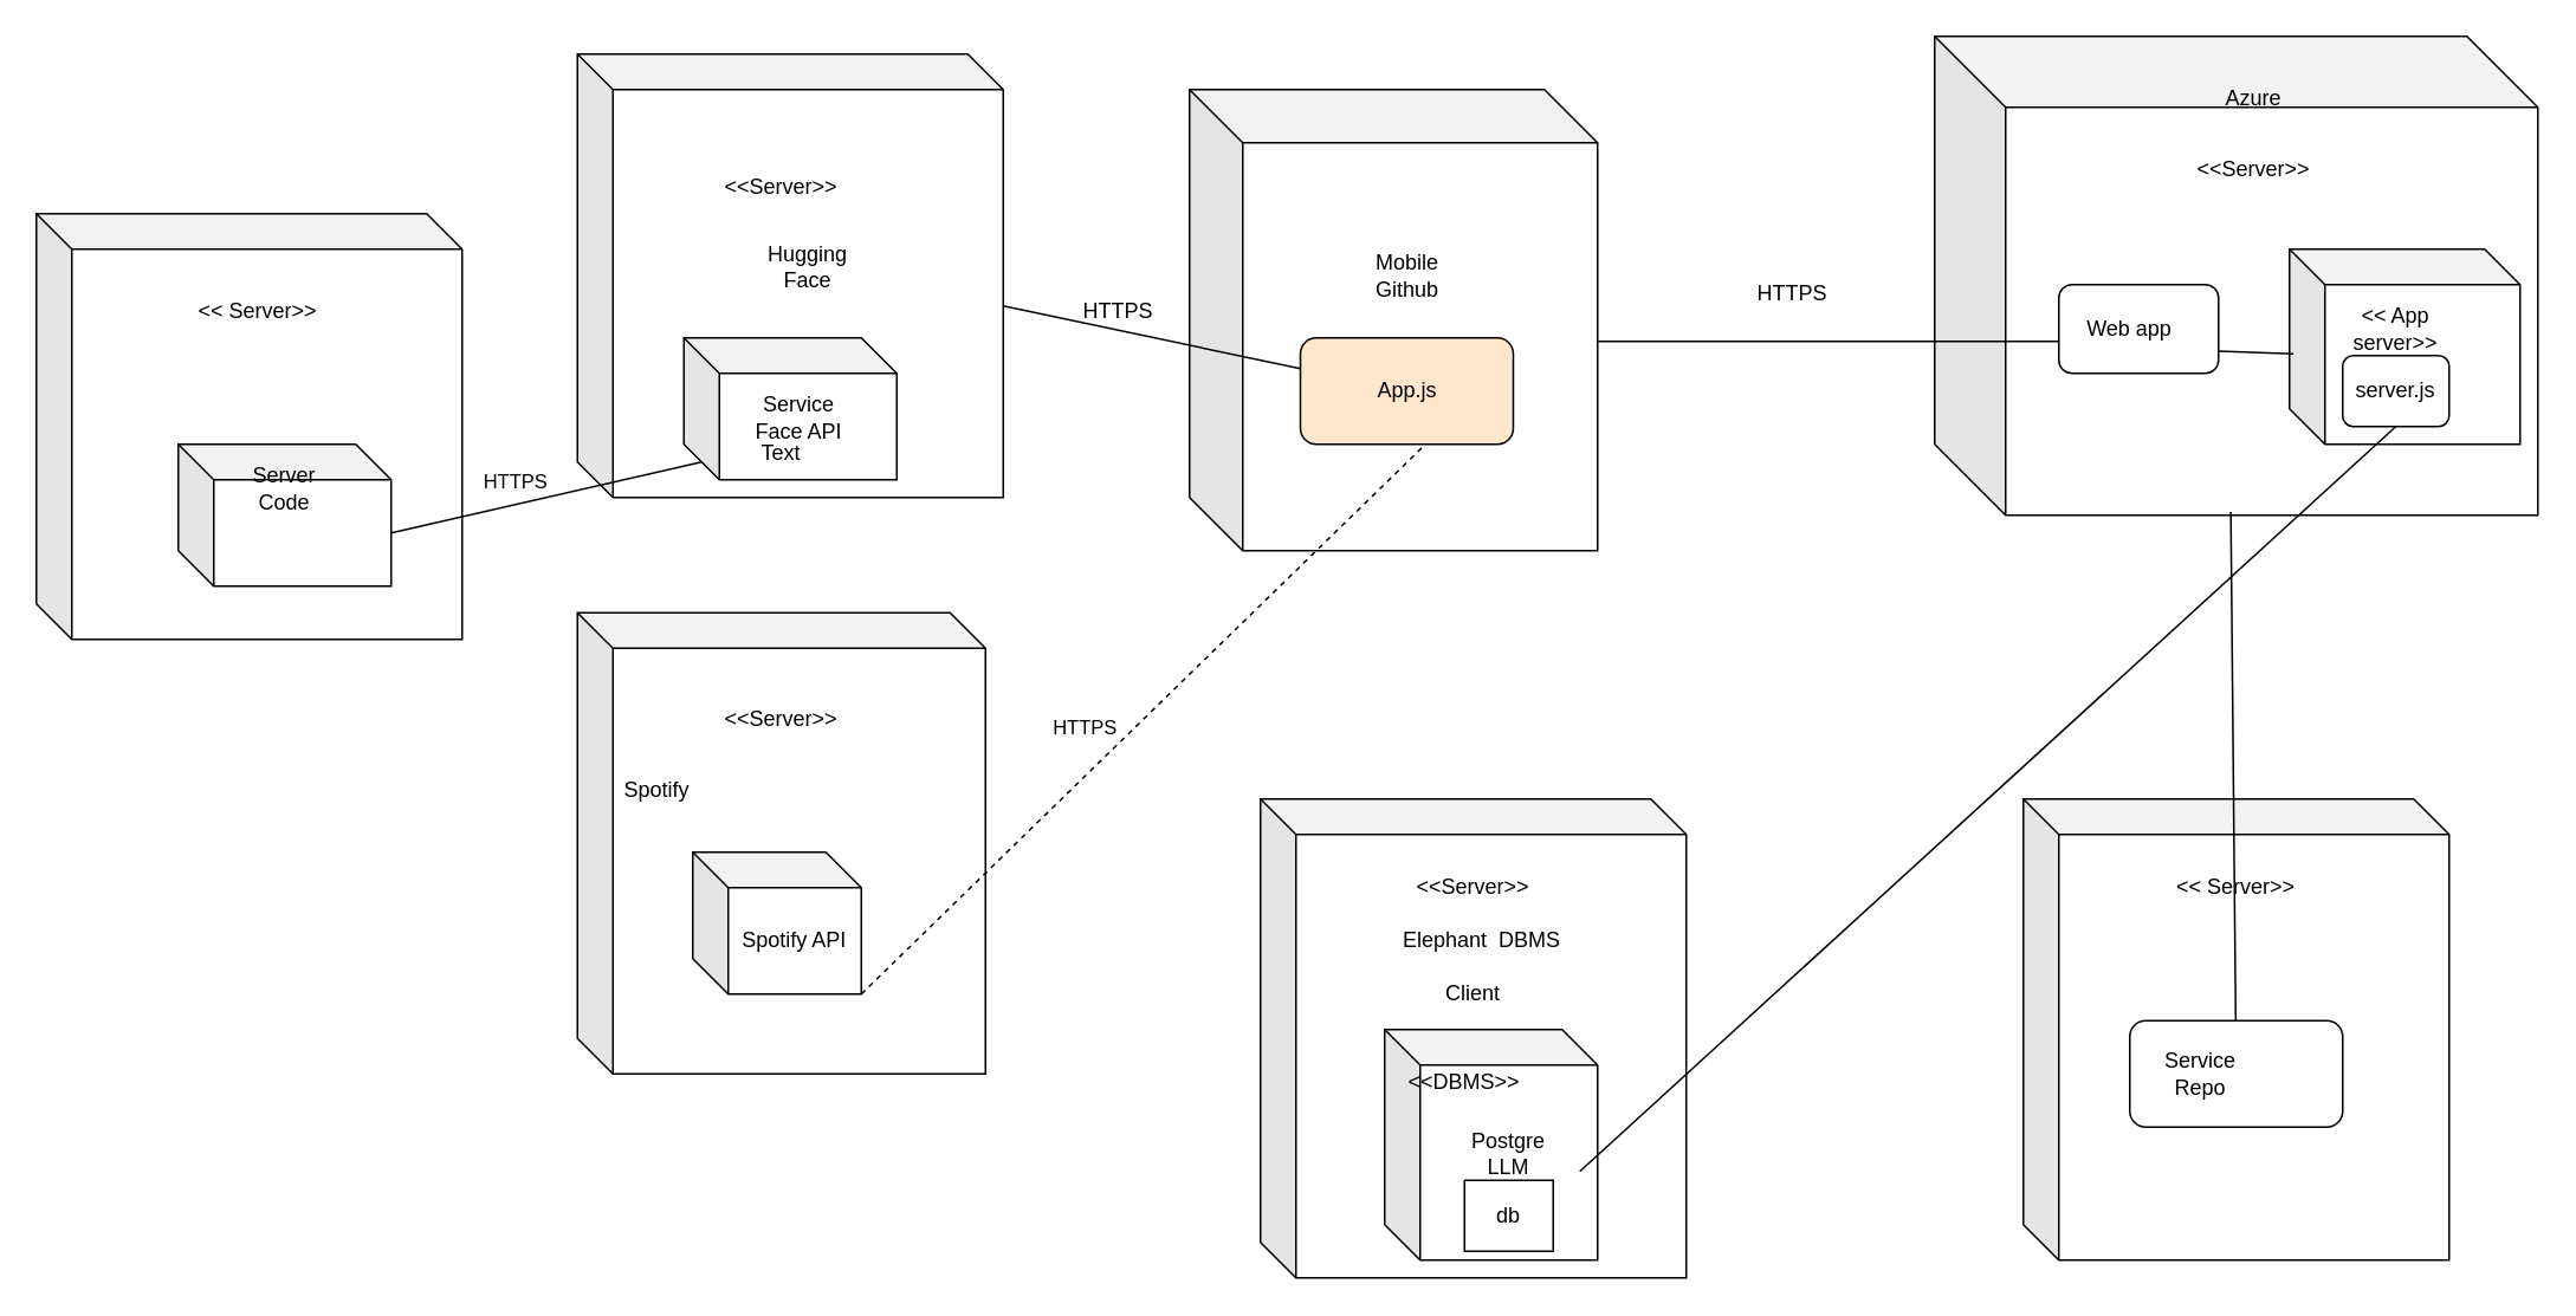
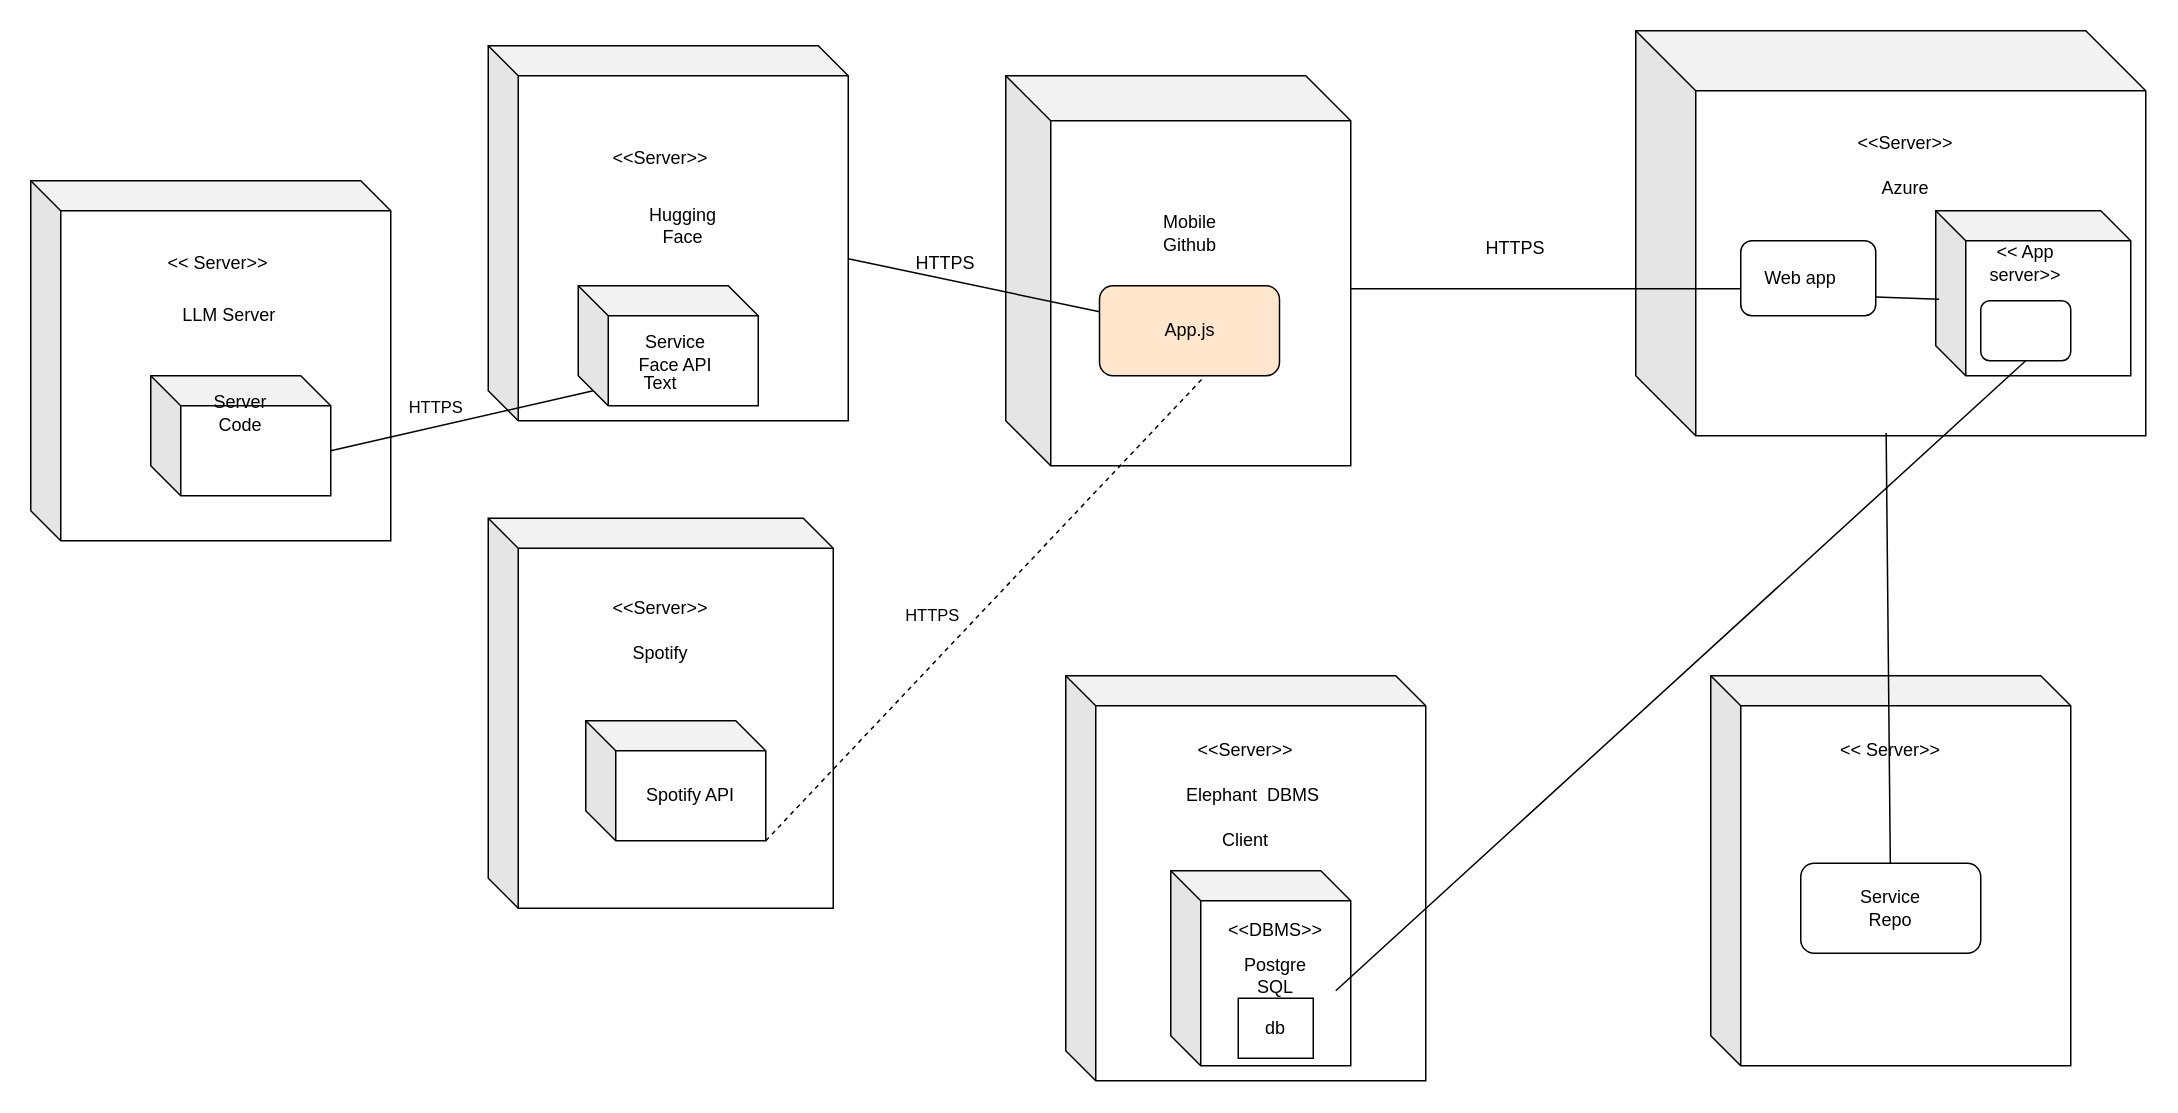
- <mxCell id="16" value="Azure" style="text;html=1;strokeColor=none;fillColor=none;align=center;verticalAlign=middle;whiteSpace=wrap;rounded=0;" parent="1" vertex="1"><mxGeometry x="1240" y="40" width="60" height="30" as="geometry" /></mxCell>
+ <mxCell id="16" value="Azure" style="text;html=1;strokeColor=none;fillColor=none;align=center;verticalAlign=middle;whiteSpace=wrap;rounded=0;" parent="1" vertex="1"><mxGeometry x="1240" y="110" width="60" height="30" as="geometry" /></mxCell>
- <mxCell id="26" value="&amp;lt;&amp;lt; App server&amp;gt;&amp;gt;" style="text;html=1;strokeColor=none;fillColor=none;align=center;verticalAlign=middle;whiteSpace=wrap;rounded=0;" parent="1" vertex="1"><mxGeometry x="1310" y="170" width="80" height="30" as="geometry" /></mxCell>
+ <mxCell id="26" value="&amp;lt;&amp;lt; App server&amp;gt;&amp;gt;" style="text;html=1;strokeColor=none;fillColor=none;align=center;verticalAlign=middle;whiteSpace=wrap;rounded=0;" parent="1" vertex="1"><mxGeometry x="1310" y="160" width="80" height="30" as="geometry" /></mxCell>
+ <mxCell id="48" value="LLM Server" style="text;html=1;strokeColor=none;fillColor=none;align=center;verticalAlign=middle;whiteSpace=wrap;rounded=0;" vertex="1" parent="1"><mxGeometry x="105" y="195" width="95" height="30" as="geometry" /></mxCell>
- <mxCell id="28" value="server.js" style="text;html=1;strokeColor=none;fillColor=none;align=center;verticalAlign=middle;whiteSpace=wrap;rounded=0;" parent="1" vertex="1"><mxGeometry x="1320" y="210" width="60" height="20" as="geometry" /></mxCell>
- <mxCell id="36" value="Spotify" style="text;html=1;strokeColor=none;fillColor=none;align=center;verticalAlign=middle;whiteSpace=wrap;rounded=0;" vertex="1" parent="1"><mxGeometry x="340" y="430" width="60" height="30" as="geometry" /></mxCell>
+ <mxCell id="36" value="Spotify" style="text;html=1;strokeColor=none;fillColor=none;align=center;verticalAlign=middle;whiteSpace=wrap;rounded=0;" vertex="1" parent="1"><mxGeometry x="410" y="420" width="60" height="30" as="geometry" /></mxCell>
- <mxCell id="37" value="Spotify API" style="shape=cube;whiteSpace=wrap;html=1;boundedLbl=1;backgroundOutline=1;darkOpacity=0.05;darkOpacity2=0.1;" vertex="1" parent="1"><mxGeometry x="390" y="480" width="95" height="80" as="geometry" /></mxCell>
+ <mxCell id="37" value="Spotify API" style="shape=cube;whiteSpace=wrap;html=1;boundedLbl=1;backgroundOutline=1;darkOpacity=0.05;darkOpacity2=0.1;" vertex="1" parent="1"><mxGeometry x="390" y="480" width="120" height="80" as="geometry" /></mxCell>
- <mxCell id="21" value="Service Repo" style="text;html=1;strokeColor=none;fillColor=none;align=center;verticalAlign=middle;whiteSpace=wrap;rounded=0;" parent="1" vertex="1"><mxGeometry x="1210" y="590" width="60" height="30" as="geometry" /></mxCell>
+ <mxCell id="21" value="Service Repo" style="text;html=1;strokeColor=none;fillColor=none;align=center;verticalAlign=middle;whiteSpace=wrap;rounded=0;" parent="1" vertex="1"><mxGeometry x="1230" y="590" width="60" height="30" as="geometry" /></mxCell>
- <mxCell id="29" value="&amp;lt;&amp;lt;DBMS&amp;gt;&amp;gt;" style="text;html=1;strokeColor=none;fillColor=none;align=center;verticalAlign=middle;whiteSpace=wrap;rounded=0;" parent="1" vertex="1"><mxGeometry x="795" y="595" width="60" height="30" as="geometry" /></mxCell>
+ <mxCell id="29" value="&amp;lt;&amp;lt;DBMS&amp;gt;&amp;gt;" style="text;html=1;strokeColor=none;fillColor=none;align=center;verticalAlign=middle;whiteSpace=wrap;rounded=0;" parent="1" vertex="1"><mxGeometry x="820" y="605" width="60" height="30" as="geometry" /></mxCell>
- <mxCell id="12" value="Postgre LLM" style="text;html=1;strokeColor=none;fillColor=none;align=center;verticalAlign=middle;whiteSpace=wrap;rounded=0;" parent="1" vertex="1"><mxGeometry x="820" y="635" width="60" height="30" as="geometry" /></mxCell>
+ <mxCell id="12" value="Postgre SQL" style="text;html=1;strokeColor=none;fillColor=none;align=center;verticalAlign=middle;whiteSpace=wrap;rounded=0;" parent="1" vertex="1"><mxGeometry x="820" y="635" width="60" height="30" as="geometry" /></mxCell>
